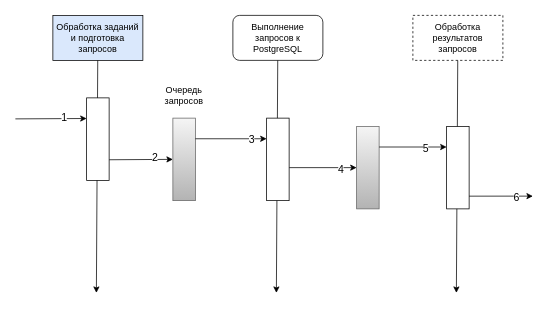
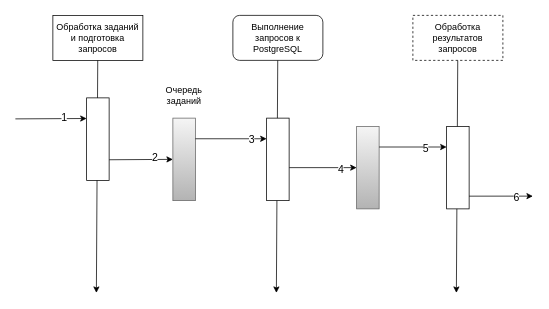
- <mxCell id="2" value="&lt;span&gt;Обработка заданий и подготовка запросов&lt;/span&gt;" style="rounded=0;whiteSpace=wrap;html=1;fillColor=#dae8fc;" vertex="1" parent="1"><mxGeometry x="70" y="20" width="120" height="60" as="geometry" /></mxCell>
+ <mxCell id="2" value="&lt;span&gt;Обработка заданий и подготовка запросов&lt;/span&gt;" style="rounded=0;whiteSpace=wrap;html=1;" vertex="1" parent="1"><mxGeometry x="70" y="20" width="120" height="60" as="geometry" /></mxCell>
- <mxCell id="9" value="Очередь&lt;br&gt;запросов" style="text;html=1;strokeColor=none;fillColor=none;align=center;verticalAlign=middle;whiteSpace=wrap;rounded=0;" vertex="1" parent="1"><mxGeometry x="225" y="117" width="40" height="20" as="geometry" /></mxCell>
+ <mxCell id="9" value="Очередь&lt;br&gt;заданий" style="text;html=1;strokeColor=none;fillColor=none;align=center;verticalAlign=middle;whiteSpace=wrap;rounded=0;" vertex="1" parent="1"><mxGeometry x="225" y="117" width="40" height="20" as="geometry" /></mxCell>
